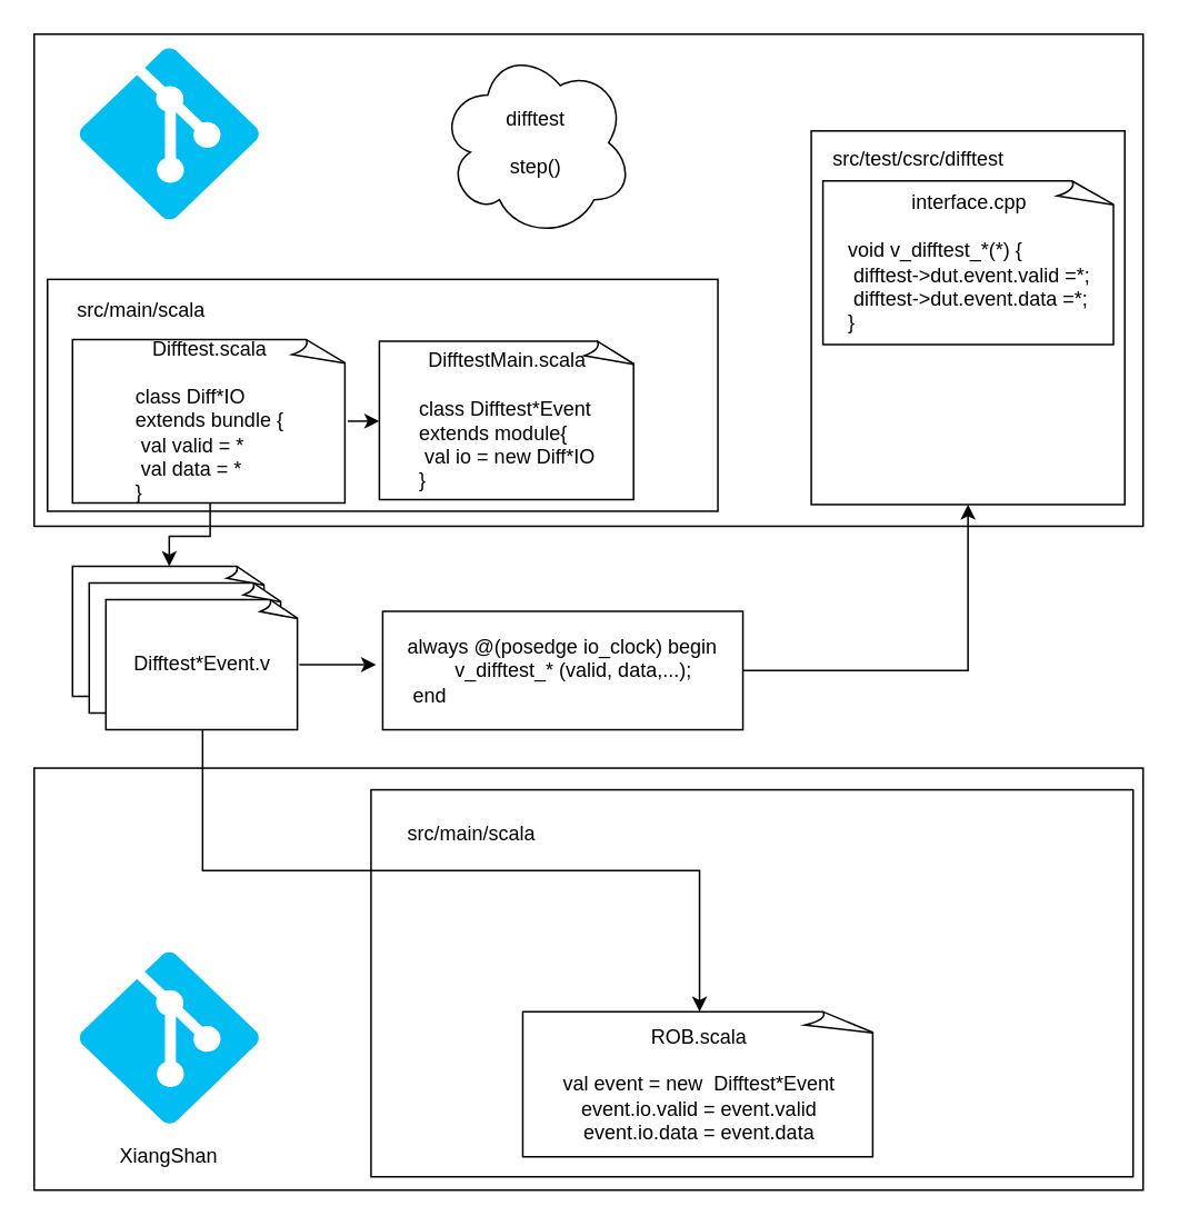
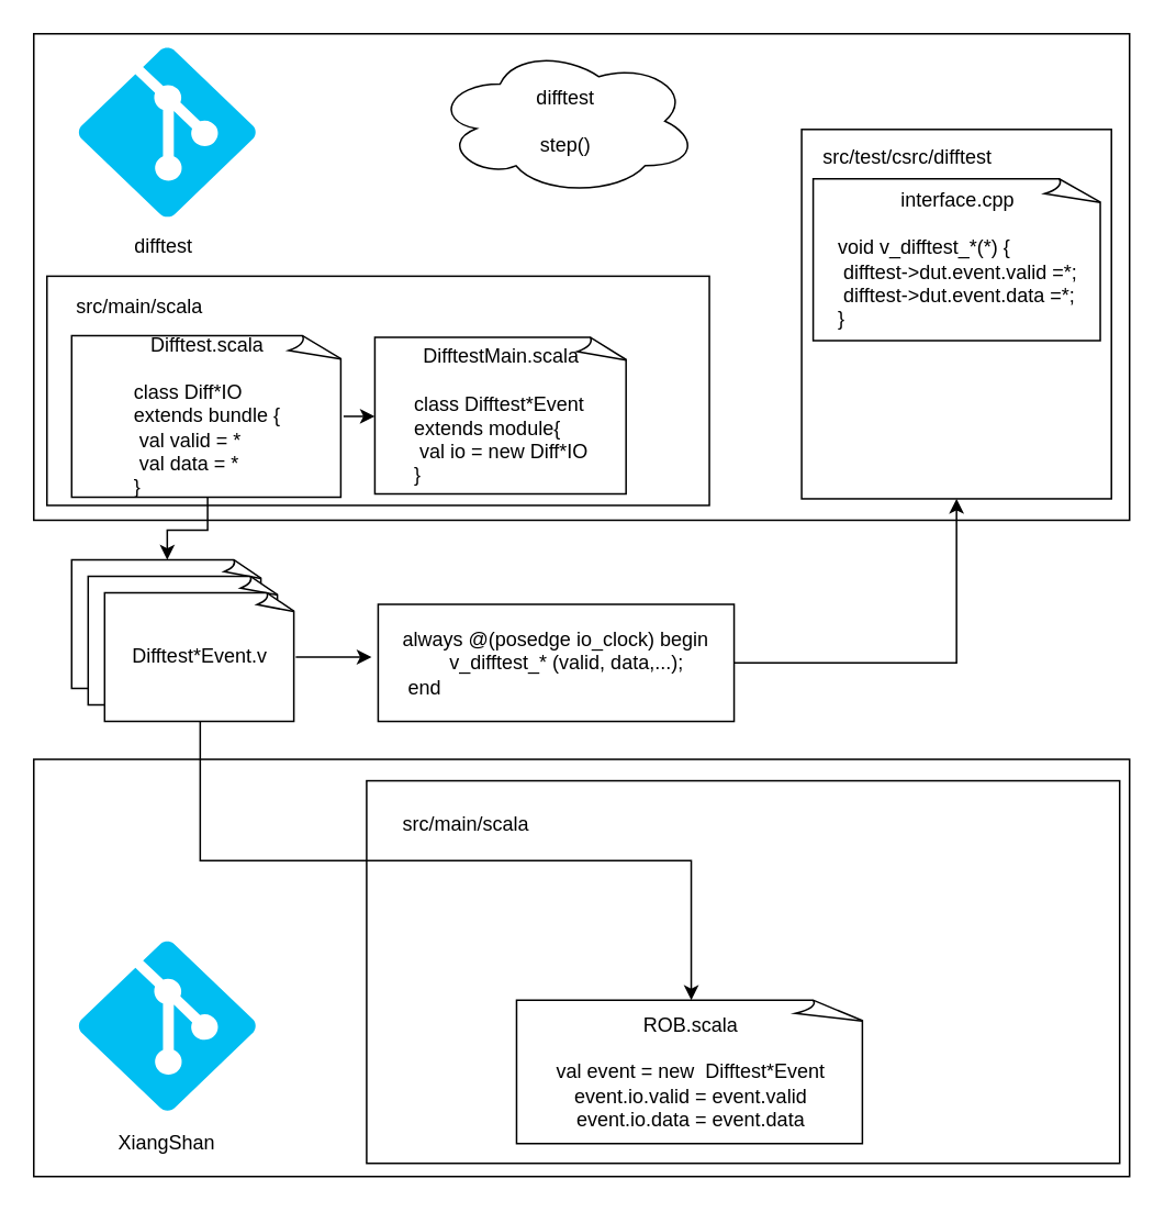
- <mxCell id="26" value="difftest&lt;br&gt;&lt;br&gt;step()" style="shape=cloud;whiteSpace=wrap;html=1;fillColor=none;" vertex="1" parent="1"><mxGeometry x="263" y="28" width="116" height="114" as="geometry" /></mxCell>
+ <mxCell id="26" value="difftest&lt;br&gt;&lt;br&gt;step()" style="shape=cloud;whiteSpace=wrap;html=1;fillColor=none;" vertex="1" parent="1"><mxGeometry x="263" y="28" width="160" height="90" as="geometry" /></mxCell>
+ <mxCell id="4" value="difftest" style="text;html=1;strokeColor=none;fillColor=none;align=center;verticalAlign=middle;whiteSpace=wrap;rounded=0;" vertex="1" parent="1"><mxGeometry x="69" y="134" width="60" height="30" as="geometry" /></mxCell>
